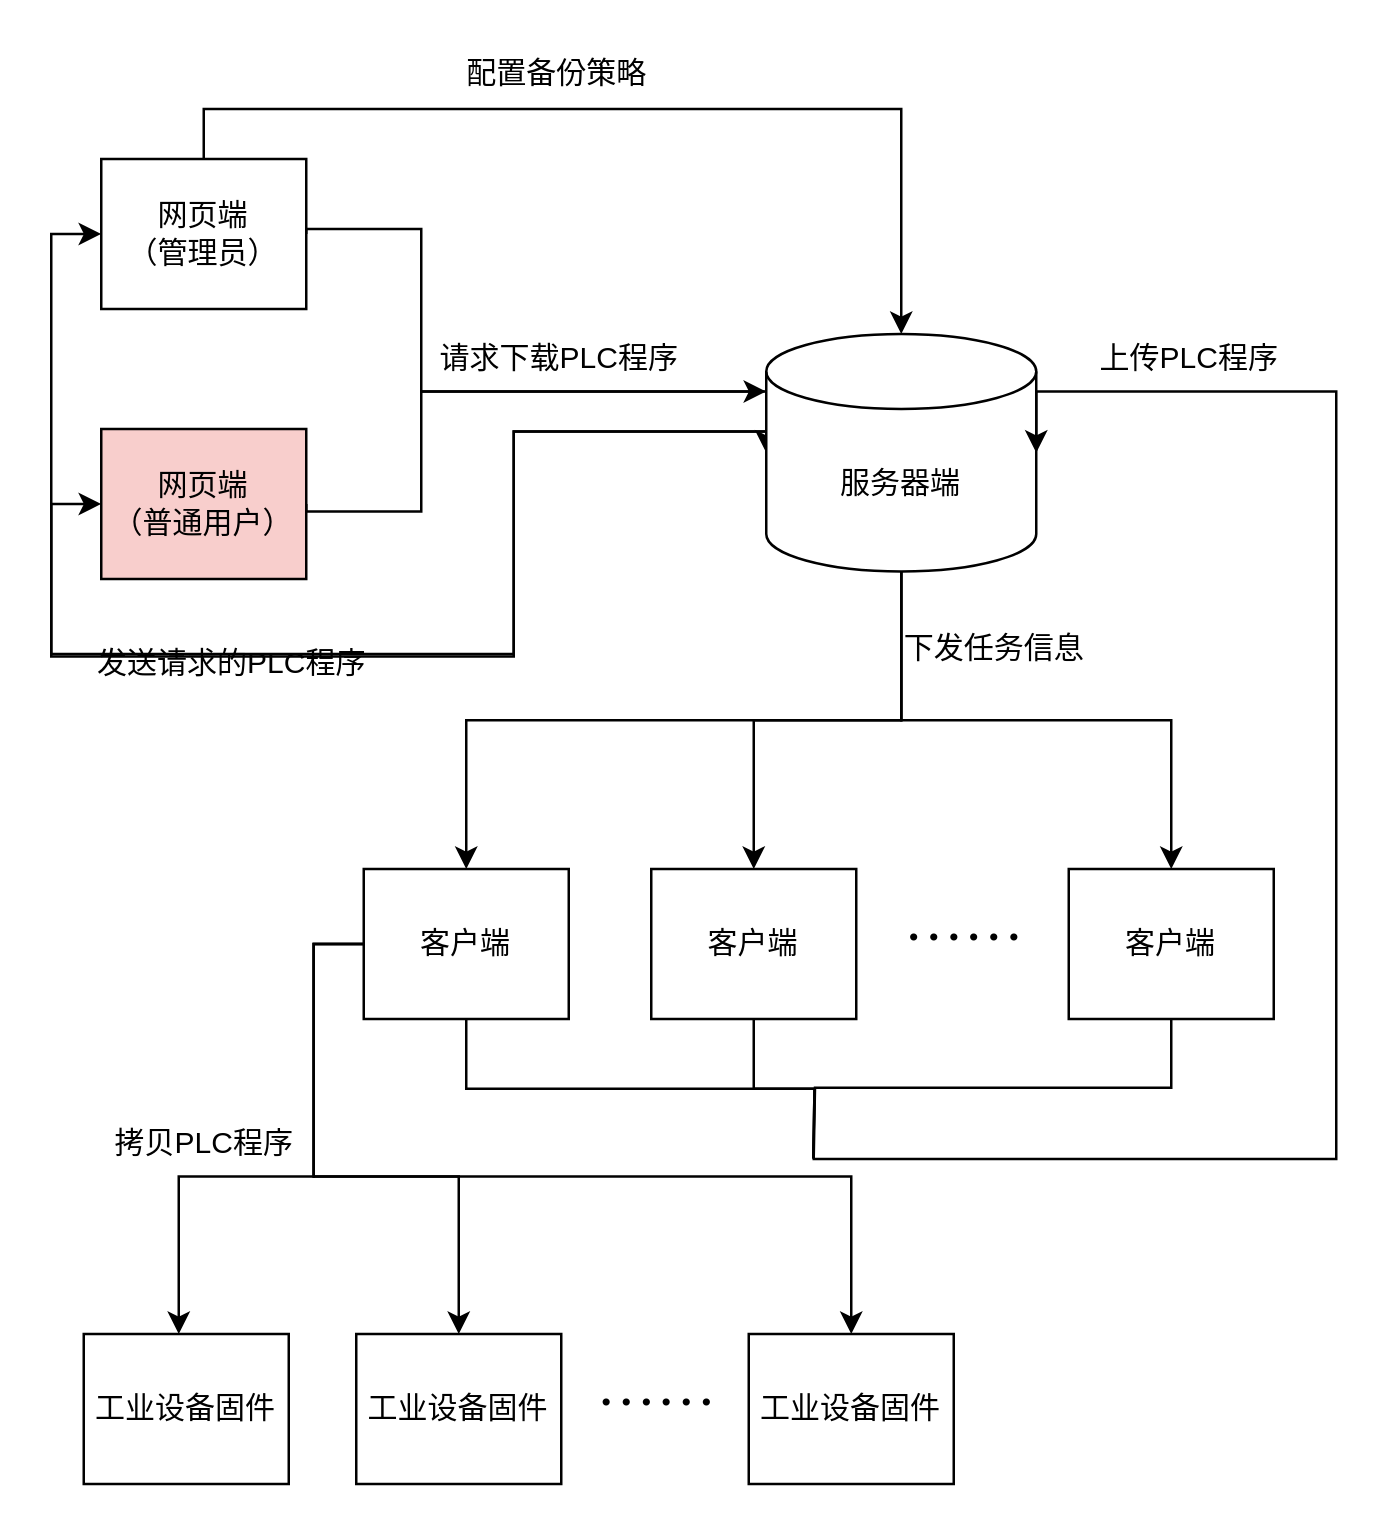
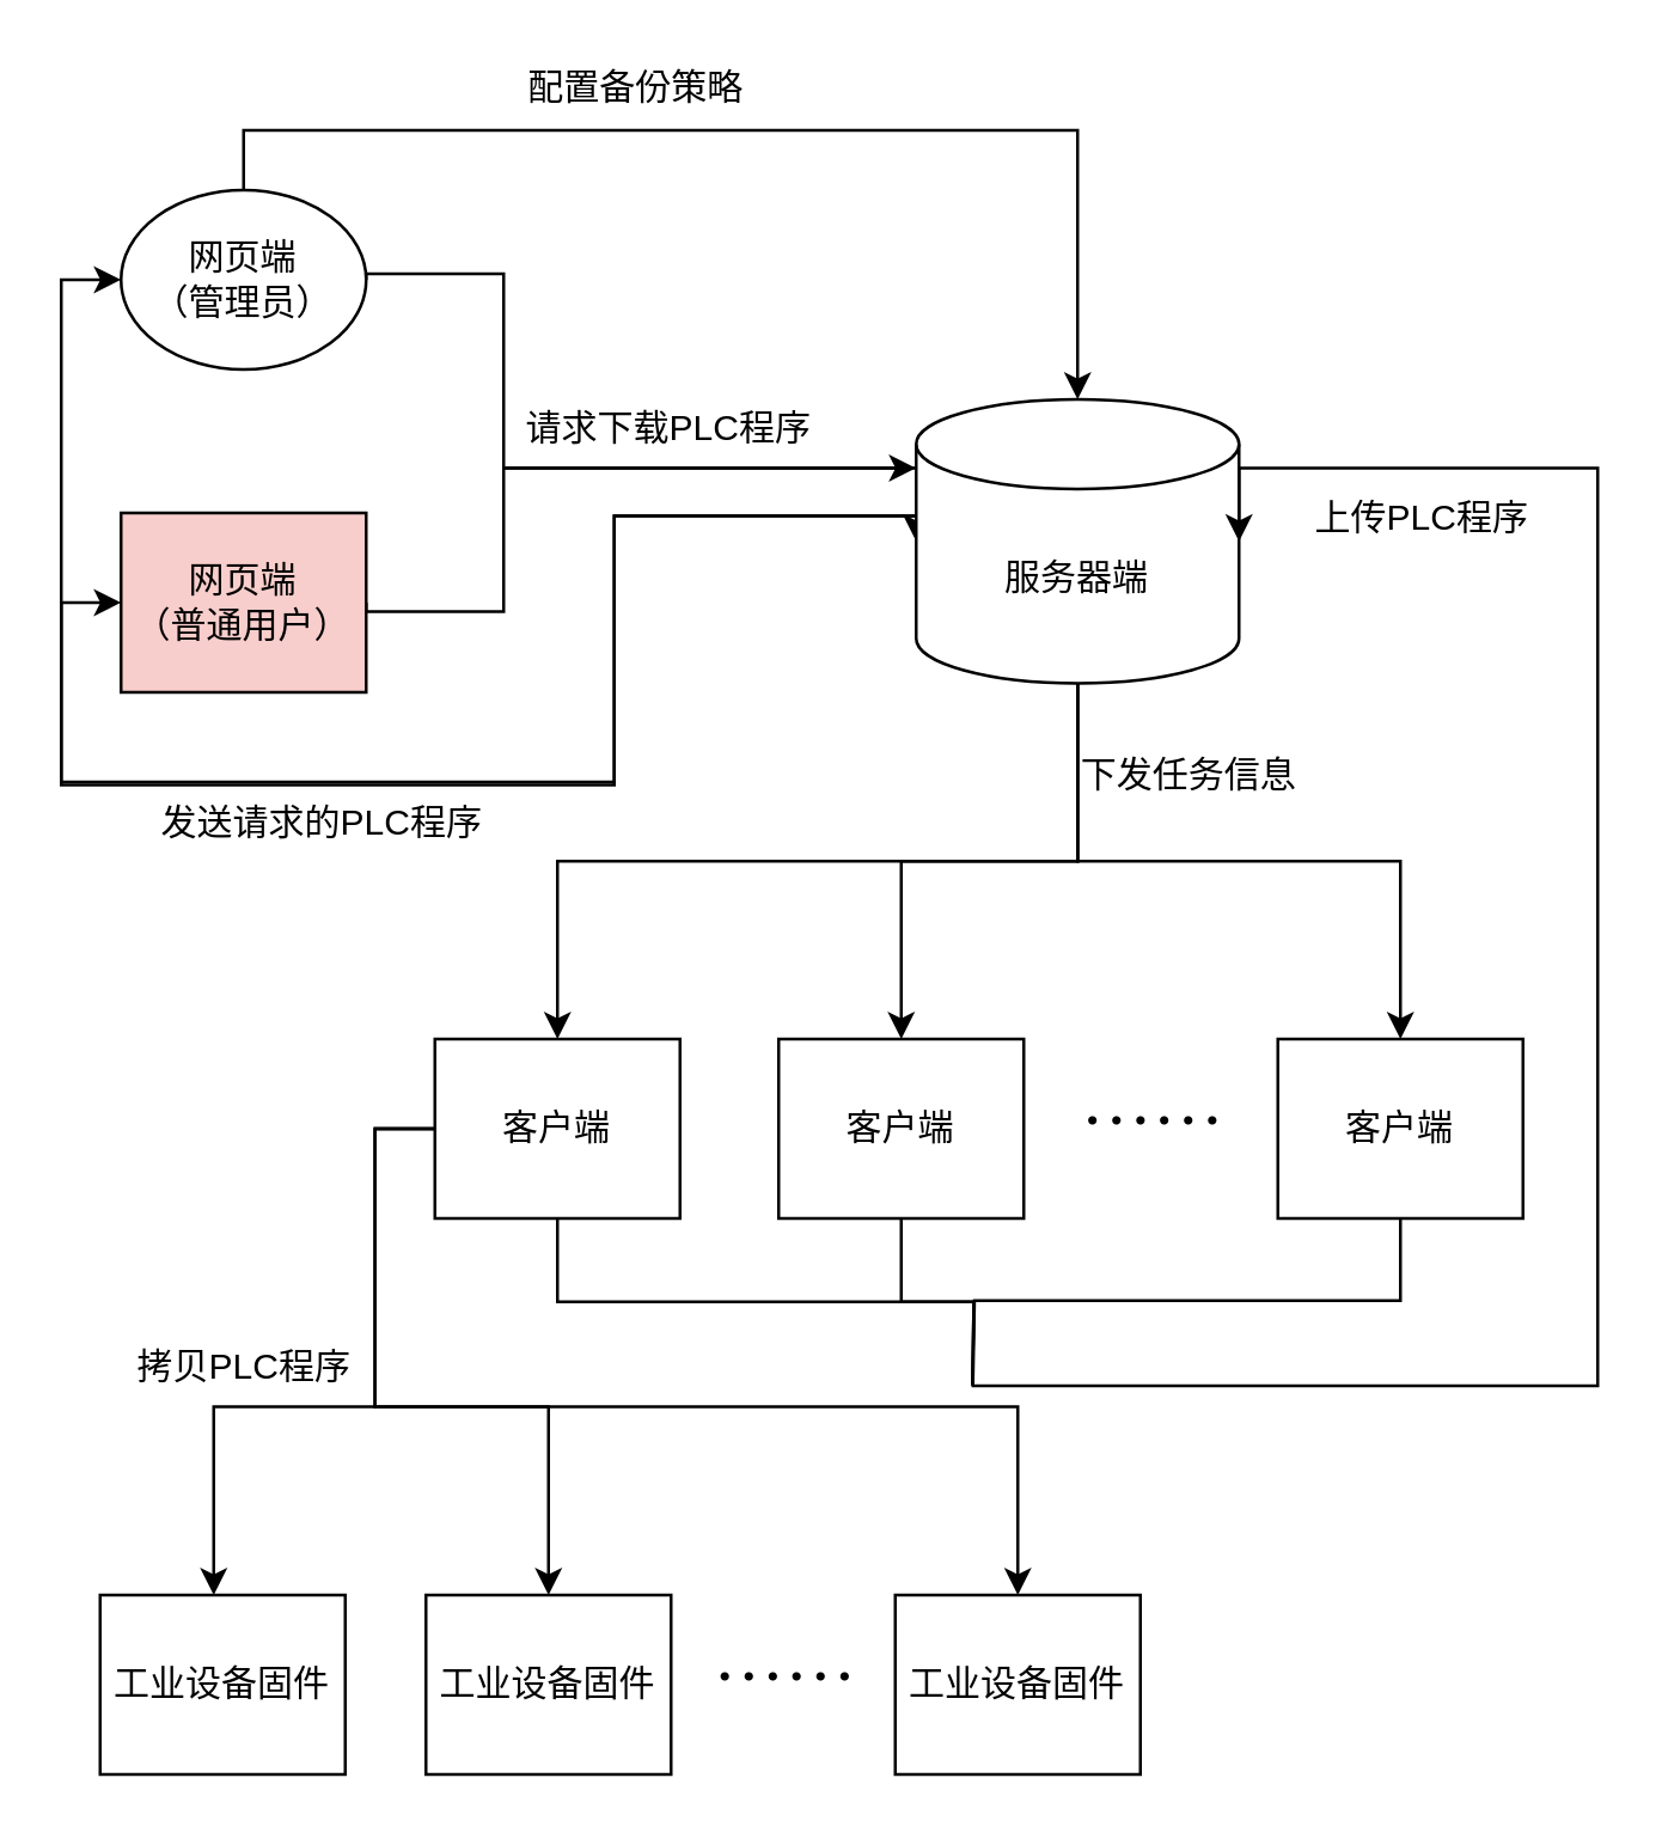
- <mxCell id="15" value="配置备份策略" style="text;html=1;resizable=0;autosize=1;align=center;verticalAlign=middle;points=[];fillColor=none;strokeColor=none;rounded=0;" vertex="1" parent="1"><mxGeometry x="181" y="20" width="82" height="18" as="geometry" /></mxCell>
+ <mxCell id="15" value="配置备份策略" style="text;html=1;resizable=0;autosize=1;align=center;verticalAlign=middle;points=[];fillColor=none;strokeColor=none;rounded=0;" vertex="1" parent="1"><mxGeometry x="171" y="20" width="82" height="18" as="geometry" /></mxCell>
- <mxCell id="4" value="网页端&lt;br&gt;（管理员）" style="rounded=0;whiteSpace=wrap;html=1;" vertex="1" parent="1"><mxGeometry x="40" y="63" width="82" height="60" as="geometry" /></mxCell>
+ <mxCell id="4" value="网页端&lt;br&gt;（管理员）" style="ellipse;whiteSpace=wrap;html=1;" vertex="1" parent="1"><mxGeometry x="40" y="63" width="82" height="60" as="geometry" /></mxCell>
- <mxCell id="28" value="上传PLC程序" style="text;html=1;resizable=0;autosize=1;align=center;verticalAlign=middle;points=[];fillColor=none;strokeColor=none;rounded=0;" vertex="1" parent="1"><mxGeometry x="434" y="134" width="81" height="18" as="geometry" /></mxCell>
+ <mxCell id="28" value="上传PLC程序" style="text;html=1;resizable=0;autosize=1;align=center;verticalAlign=middle;points=[];fillColor=none;strokeColor=none;rounded=0;" vertex="1" parent="1"><mxGeometry x="434" y="164" width="81" height="18" as="geometry" /></mxCell>
- <mxCell id="14" value="发送请求的PLC程序" style="text;html=1;resizable=0;autosize=1;align=center;verticalAlign=middle;points=[];fillColor=none;strokeColor=none;rounded=0;" vertex="1" parent="1"><mxGeometry x="33" y="256" width="117" height="18" as="geometry" /></mxCell>
+ <mxCell id="14" value="发送请求的PLC程序" style="text;html=1;resizable=0;autosize=1;align=center;verticalAlign=middle;points=[];fillColor=none;strokeColor=none;rounded=0;" vertex="1" parent="1"><mxGeometry x="48" y="266" width="117" height="18" as="geometry" /></mxCell>
